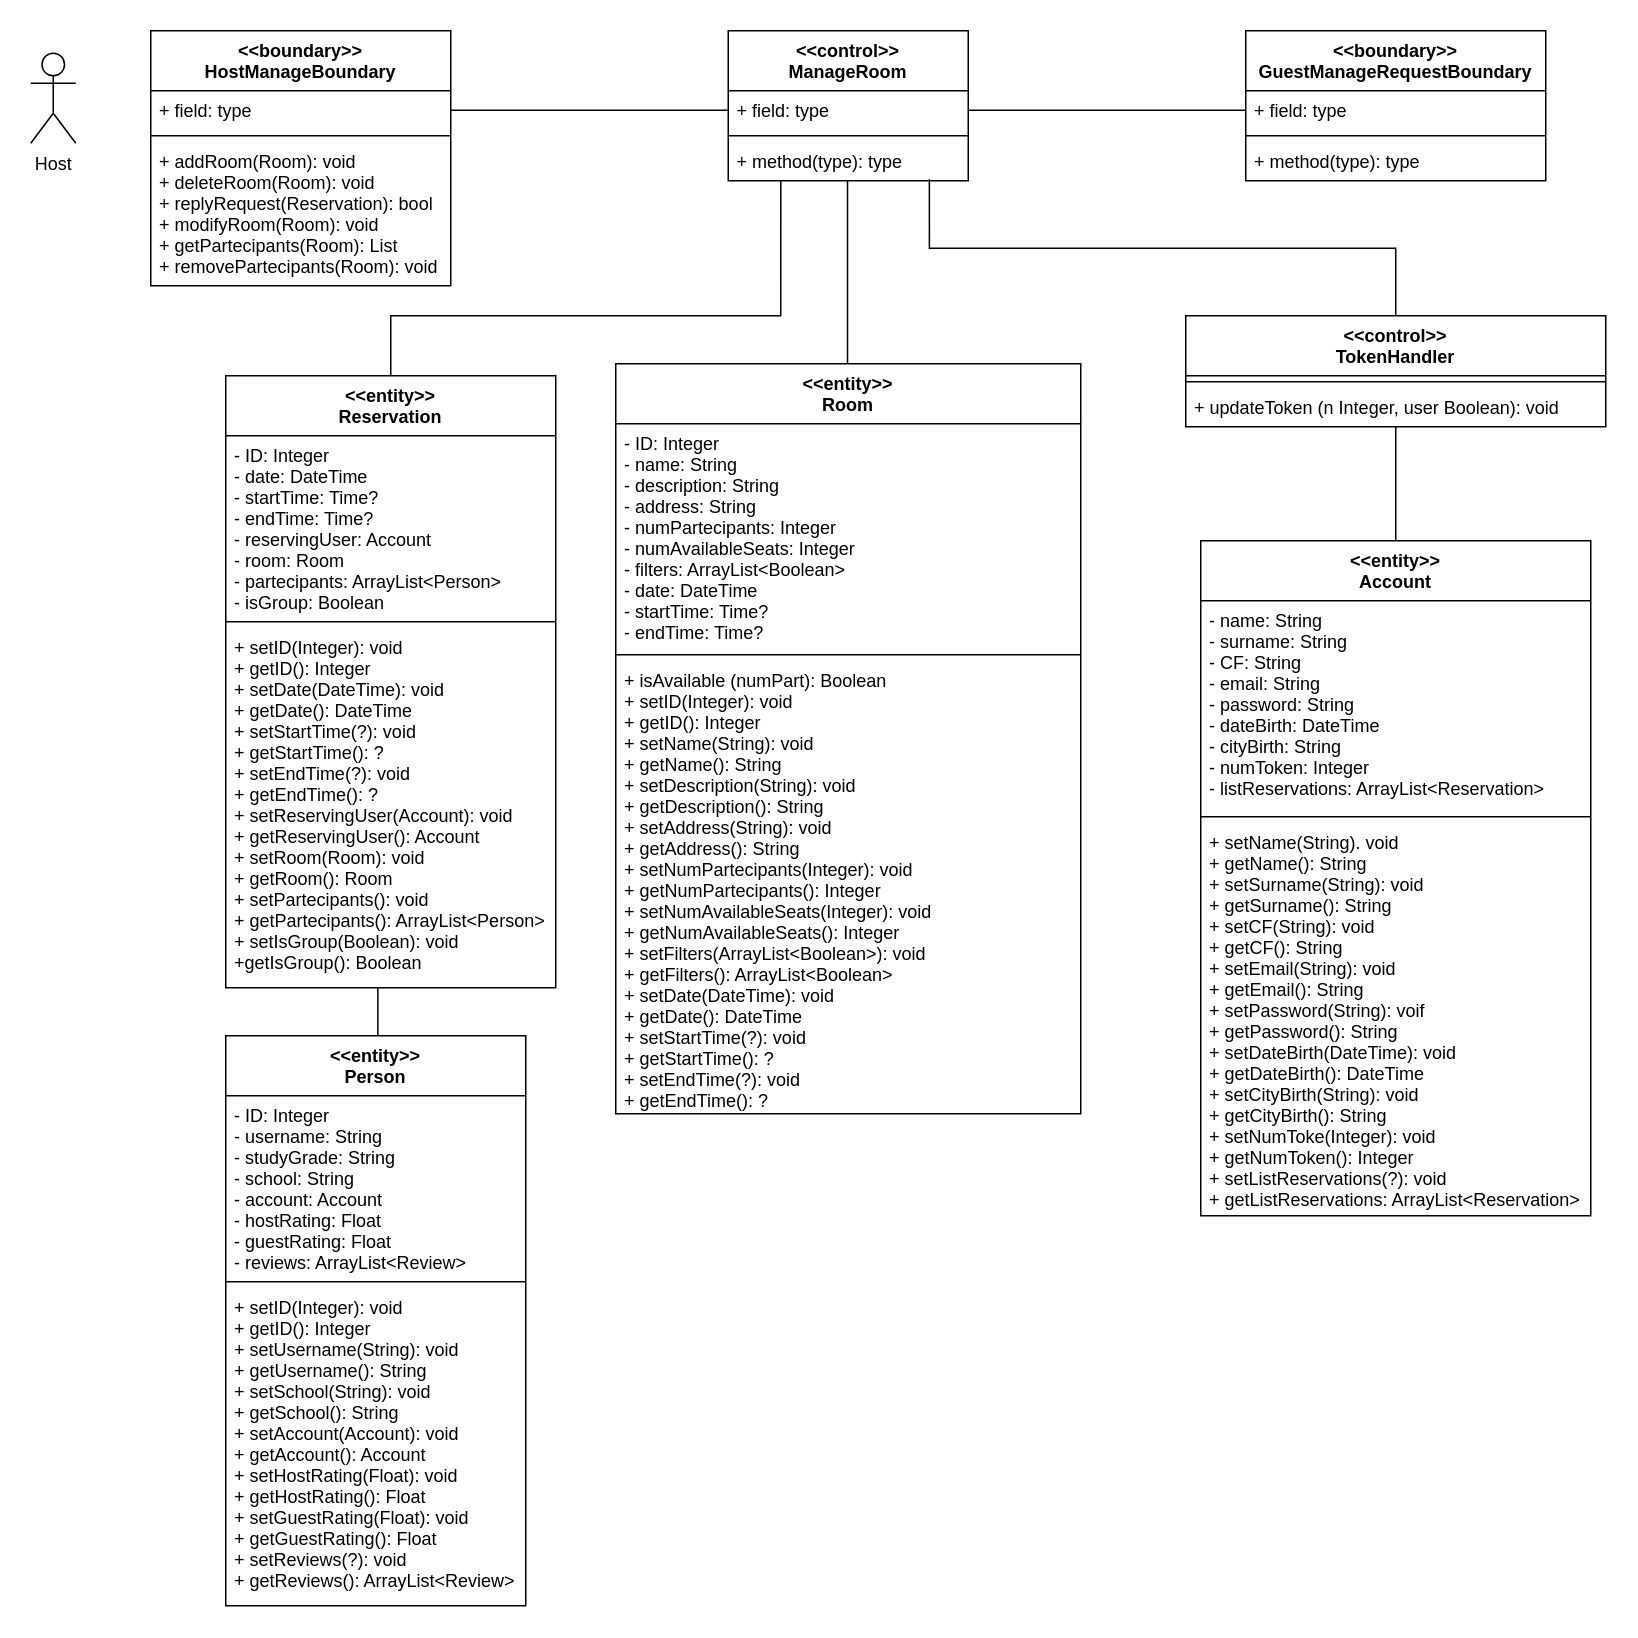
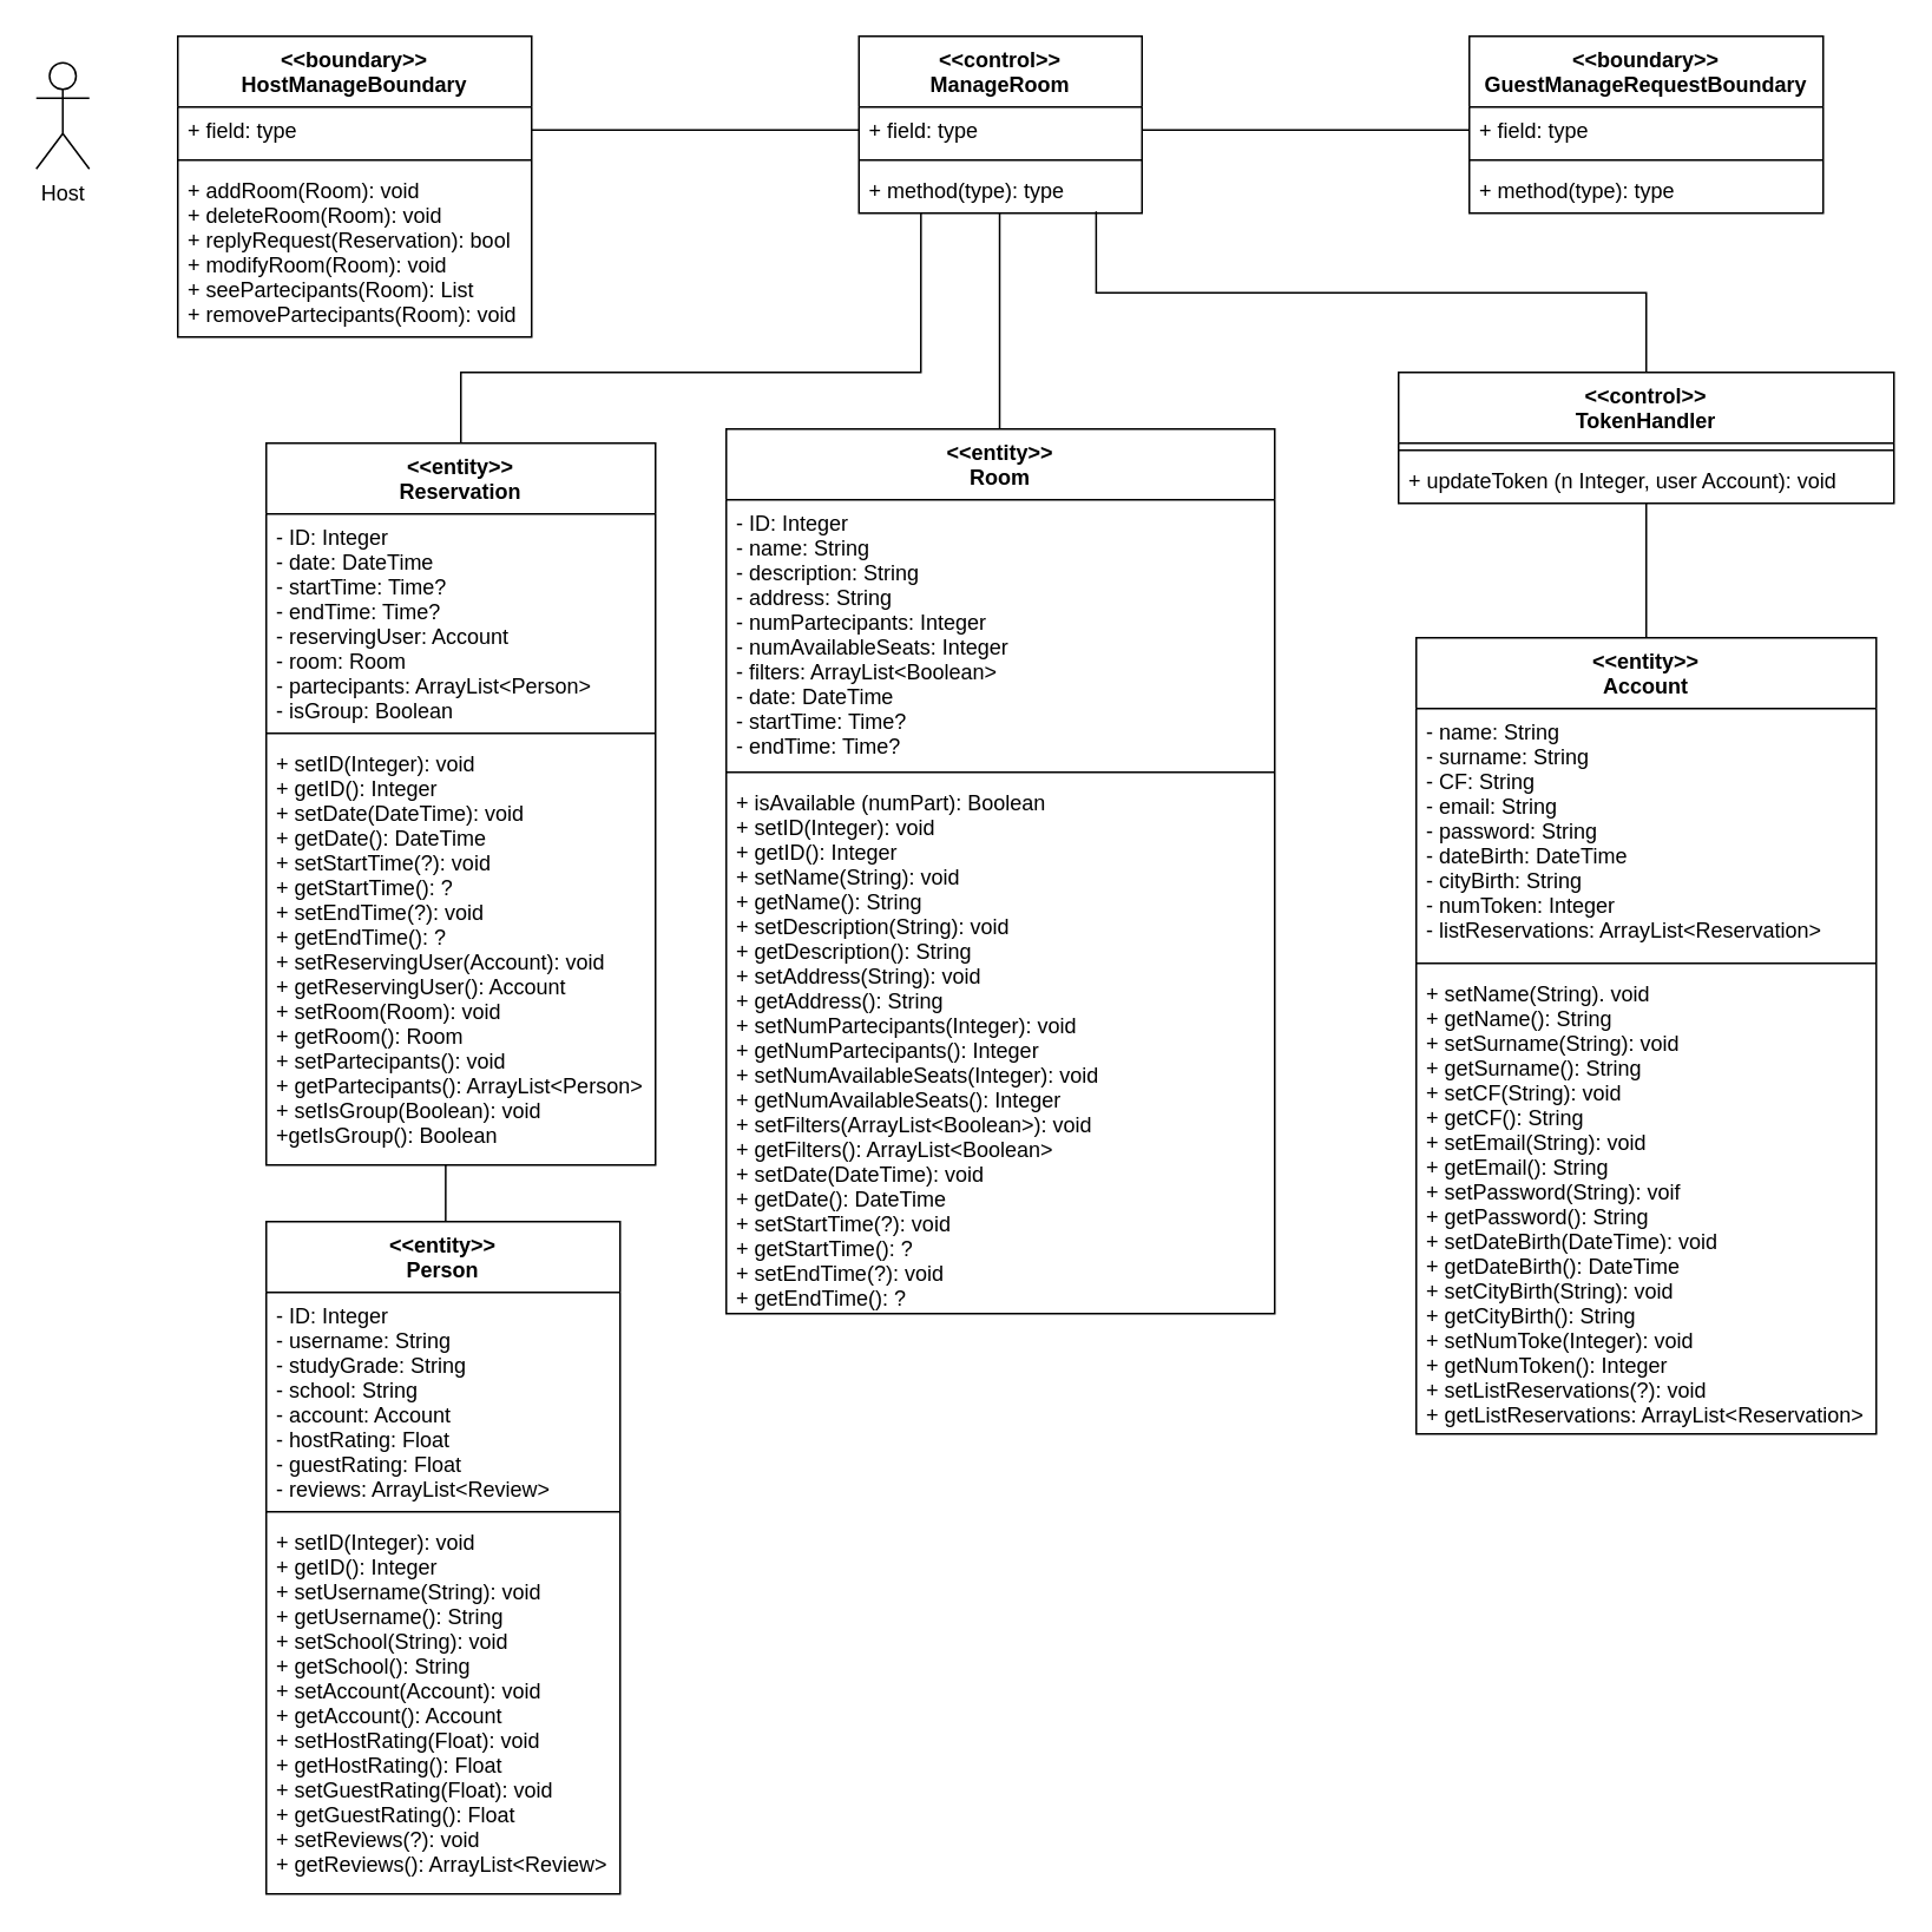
- <mxCell id="9" value="+ addRoom(Room): void&#10;+ deleteRoom(Room): void&#10;+ replyRequest(Reservation): bool&#10;+ modifyRoom(Room): void&#10;+ getPartecipants(Room): List&#10;+ removePartecipants(Room): void&#10;" style="text;strokeColor=none;fillColor=none;align=left;verticalAlign=top;spacingLeft=4;spacingRight=4;overflow=hidden;rotatable=0;points=[[0,0.5],[1,0.5]];portConstraint=eastwest;" parent="6" vertex="1"><mxGeometry y="74" width="200" height="96" as="geometry" /></mxCell>
+ <mxCell id="9" value="+ addRoom(Room): void&#10;+ deleteRoom(Room): void&#10;+ replyRequest(Reservation): bool&#10;+ modifyRoom(Room): void&#10;+ seePartecipants(Room): List&#10;+ removePartecipants(Room): void&#10;" style="text;strokeColor=none;fillColor=none;align=left;verticalAlign=top;spacingLeft=4;spacingRight=4;overflow=hidden;rotatable=0;points=[[0,0.5],[1,0.5]];portConstraint=eastwest;" parent="6" vertex="1"><mxGeometry y="74" width="200" height="96" as="geometry" /></mxCell>
- <mxCell id="25" value="+ updateToken (n Integer, user Boolean): void&#10;" style="text;strokeColor=none;fillColor=none;align=left;verticalAlign=top;spacingLeft=4;spacingRight=4;overflow=hidden;rotatable=0;points=[[0,0.5],[1,0.5]];portConstraint=eastwest;" parent="23" vertex="1"><mxGeometry y="48" width="280" height="26" as="geometry" /></mxCell>
+ <mxCell id="25" value="+ updateToken (n Integer, user Account): void&#10;" style="text;strokeColor=none;fillColor=none;align=left;verticalAlign=top;spacingLeft=4;spacingRight=4;overflow=hidden;rotatable=0;points=[[0,0.5],[1,0.5]];portConstraint=eastwest;" parent="23" vertex="1"><mxGeometry y="48" width="280" height="26" as="geometry" /></mxCell>
